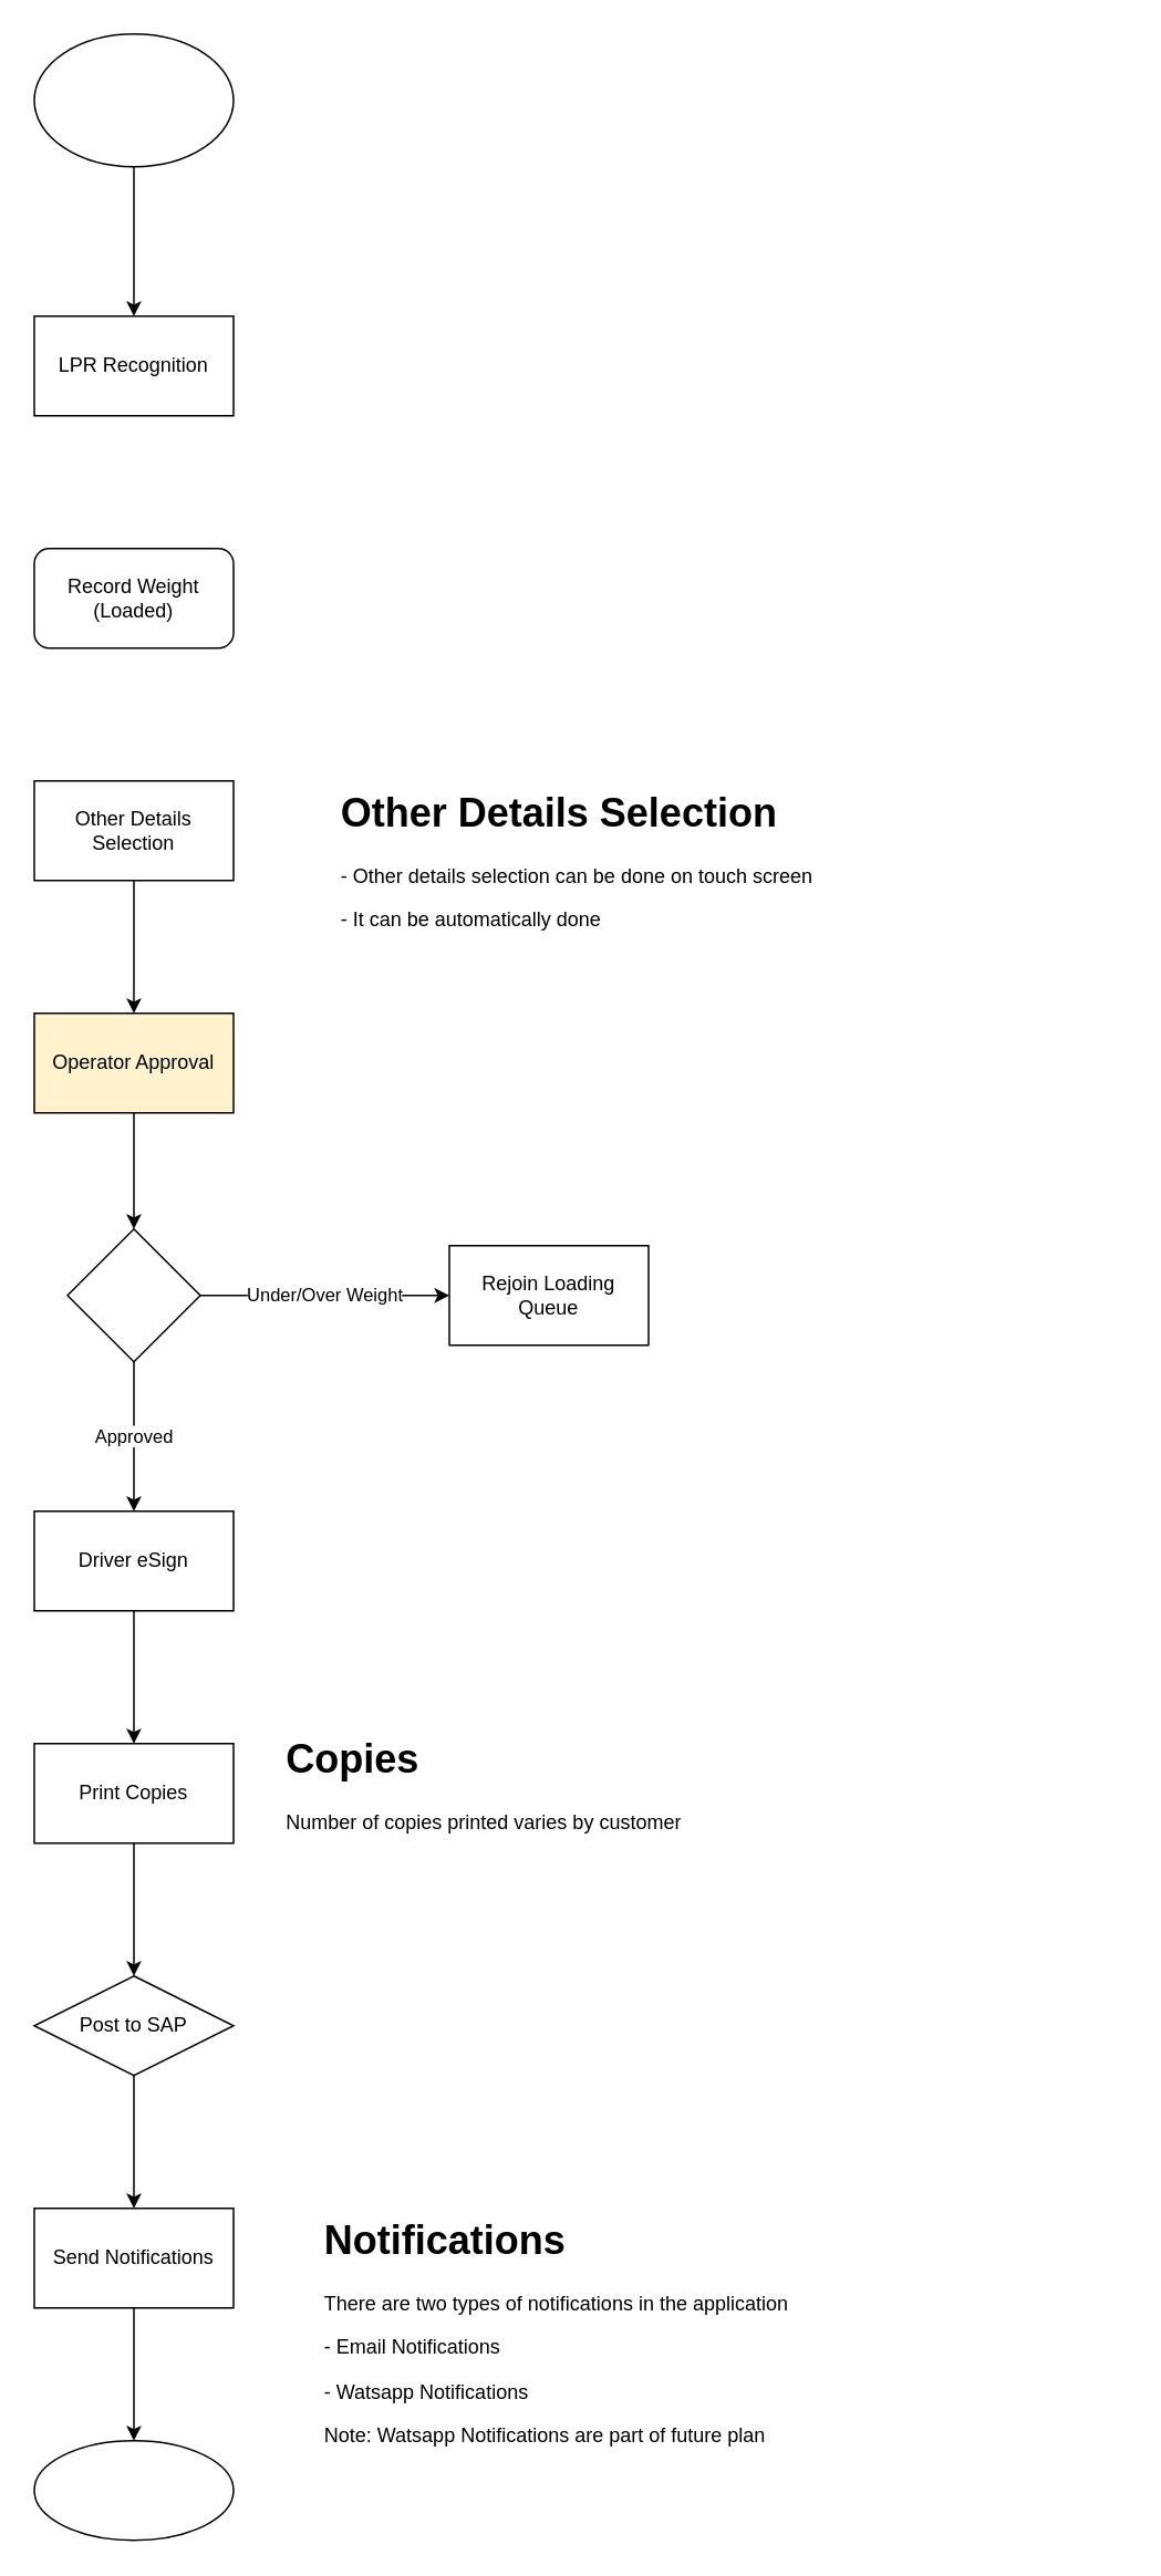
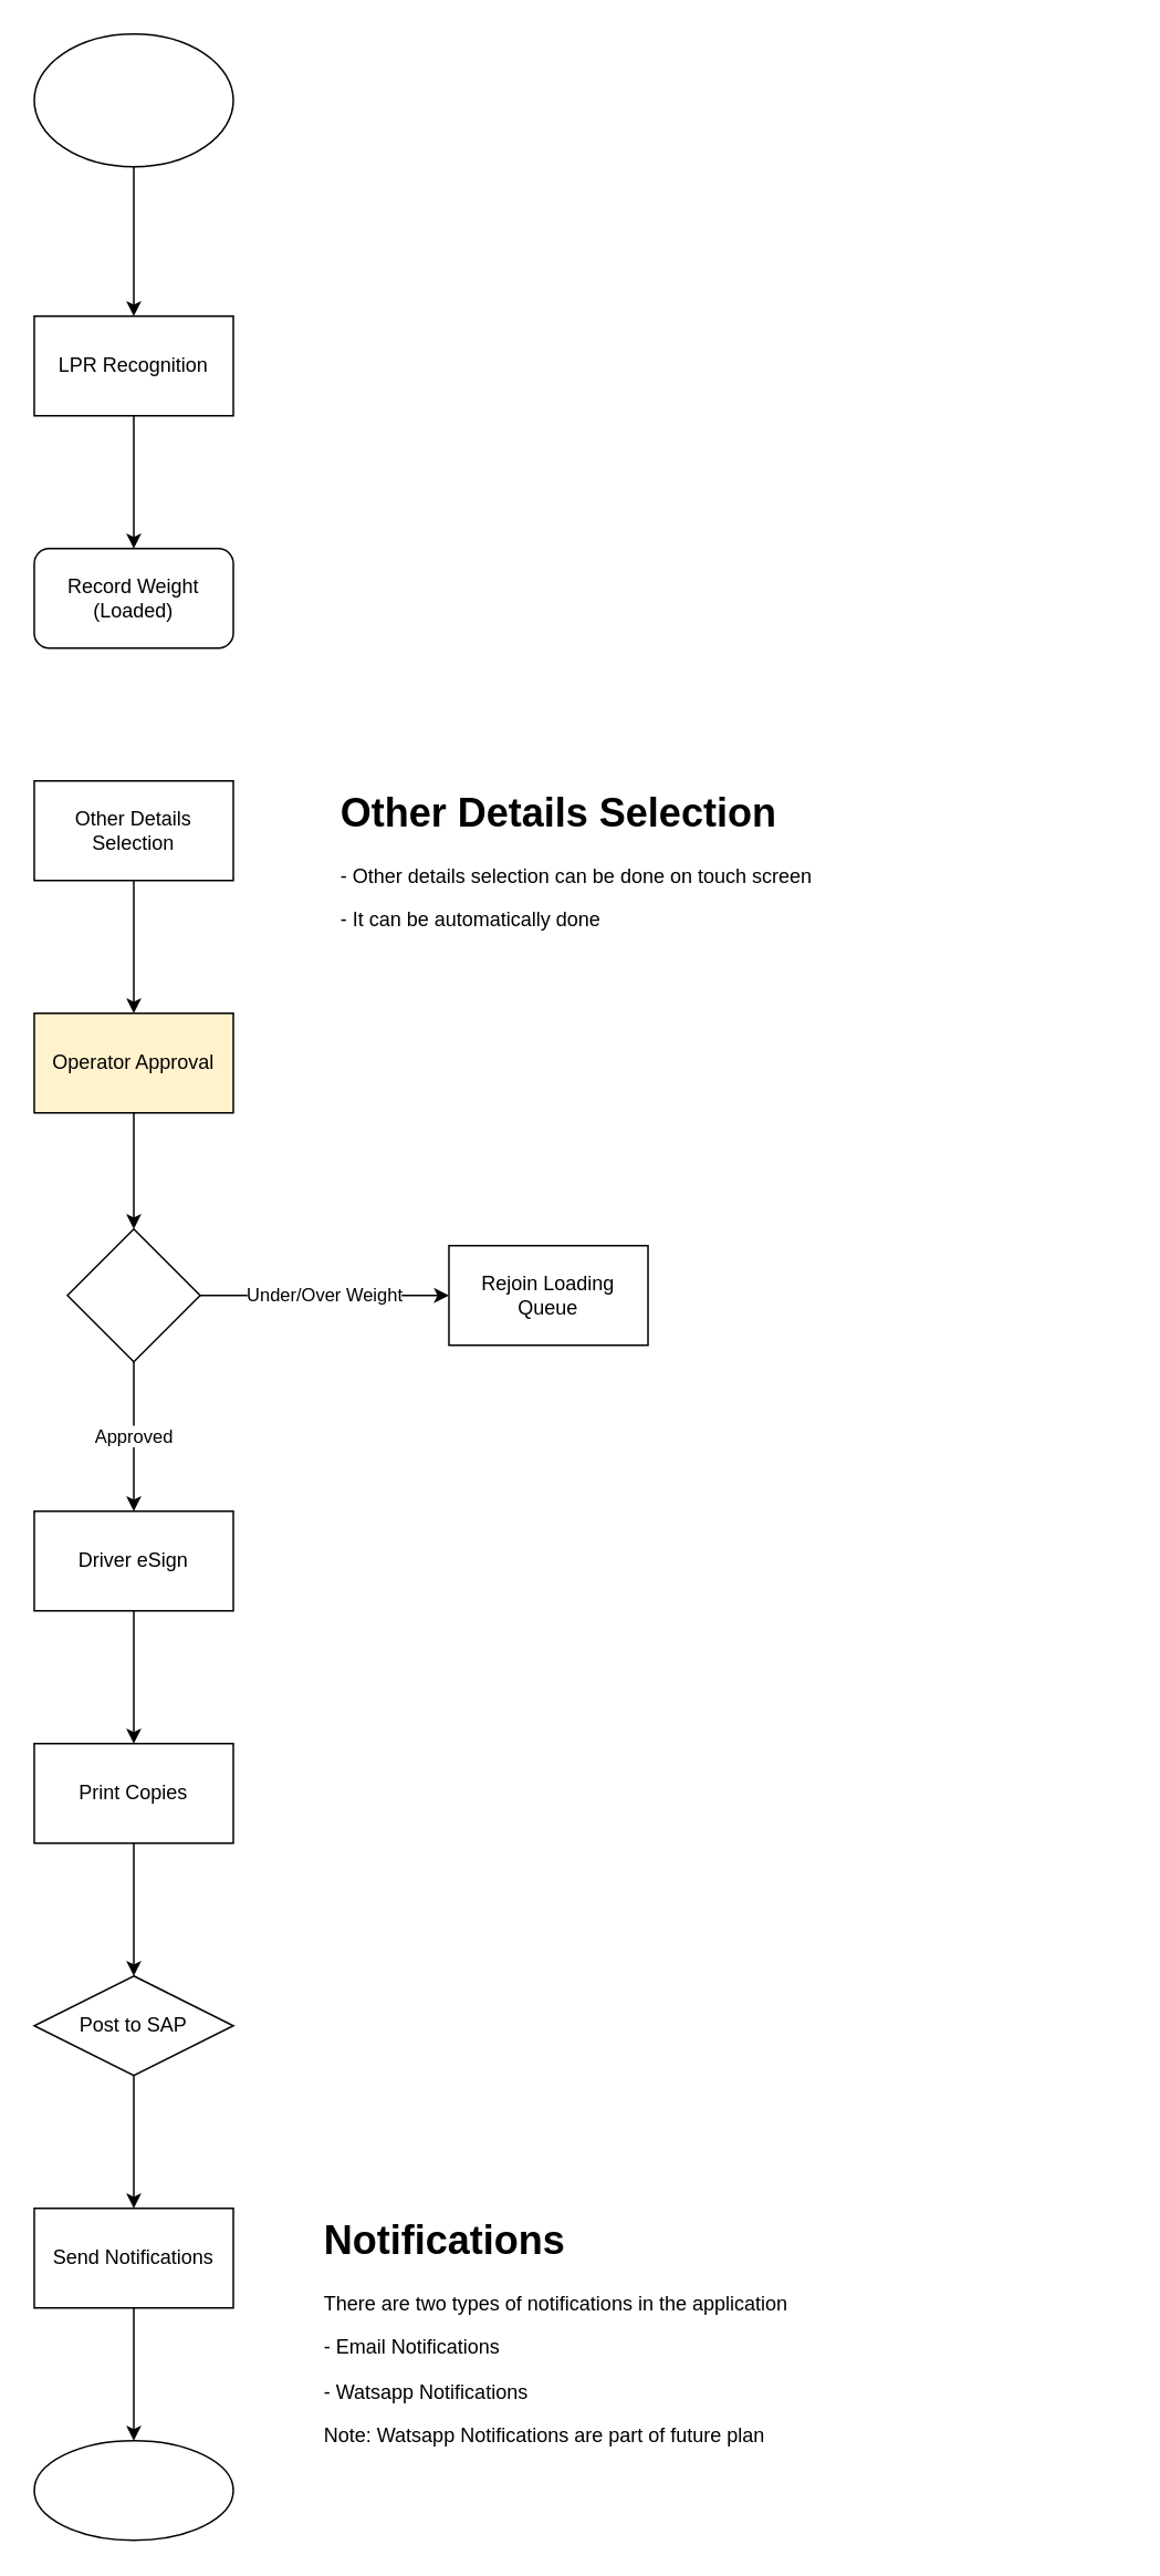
+ <mxCell id="4" value="" style="edgeStyle=orthogonalEdgeStyle;rounded=0;orthogonalLoop=1;jettySize=auto;html=1;" parent="1" source="5" target="6" edge="1"><mxGeometry relative="1" as="geometry" /></mxCell>
- <mxCell id="22" value="&lt;h1&gt;Copies&lt;/h1&gt;&lt;p&gt;Number of copies printed varies by customer&lt;/p&gt;" style="text;html=1;strokeColor=none;fillColor=none;spacing=5;spacingTop=-20;whiteSpace=wrap;overflow=hidden;rounded=0;" parent="1" vertex="1"><mxGeometry x="167" y="1040" width="510" height="70" as="geometry" /></mxCell>
